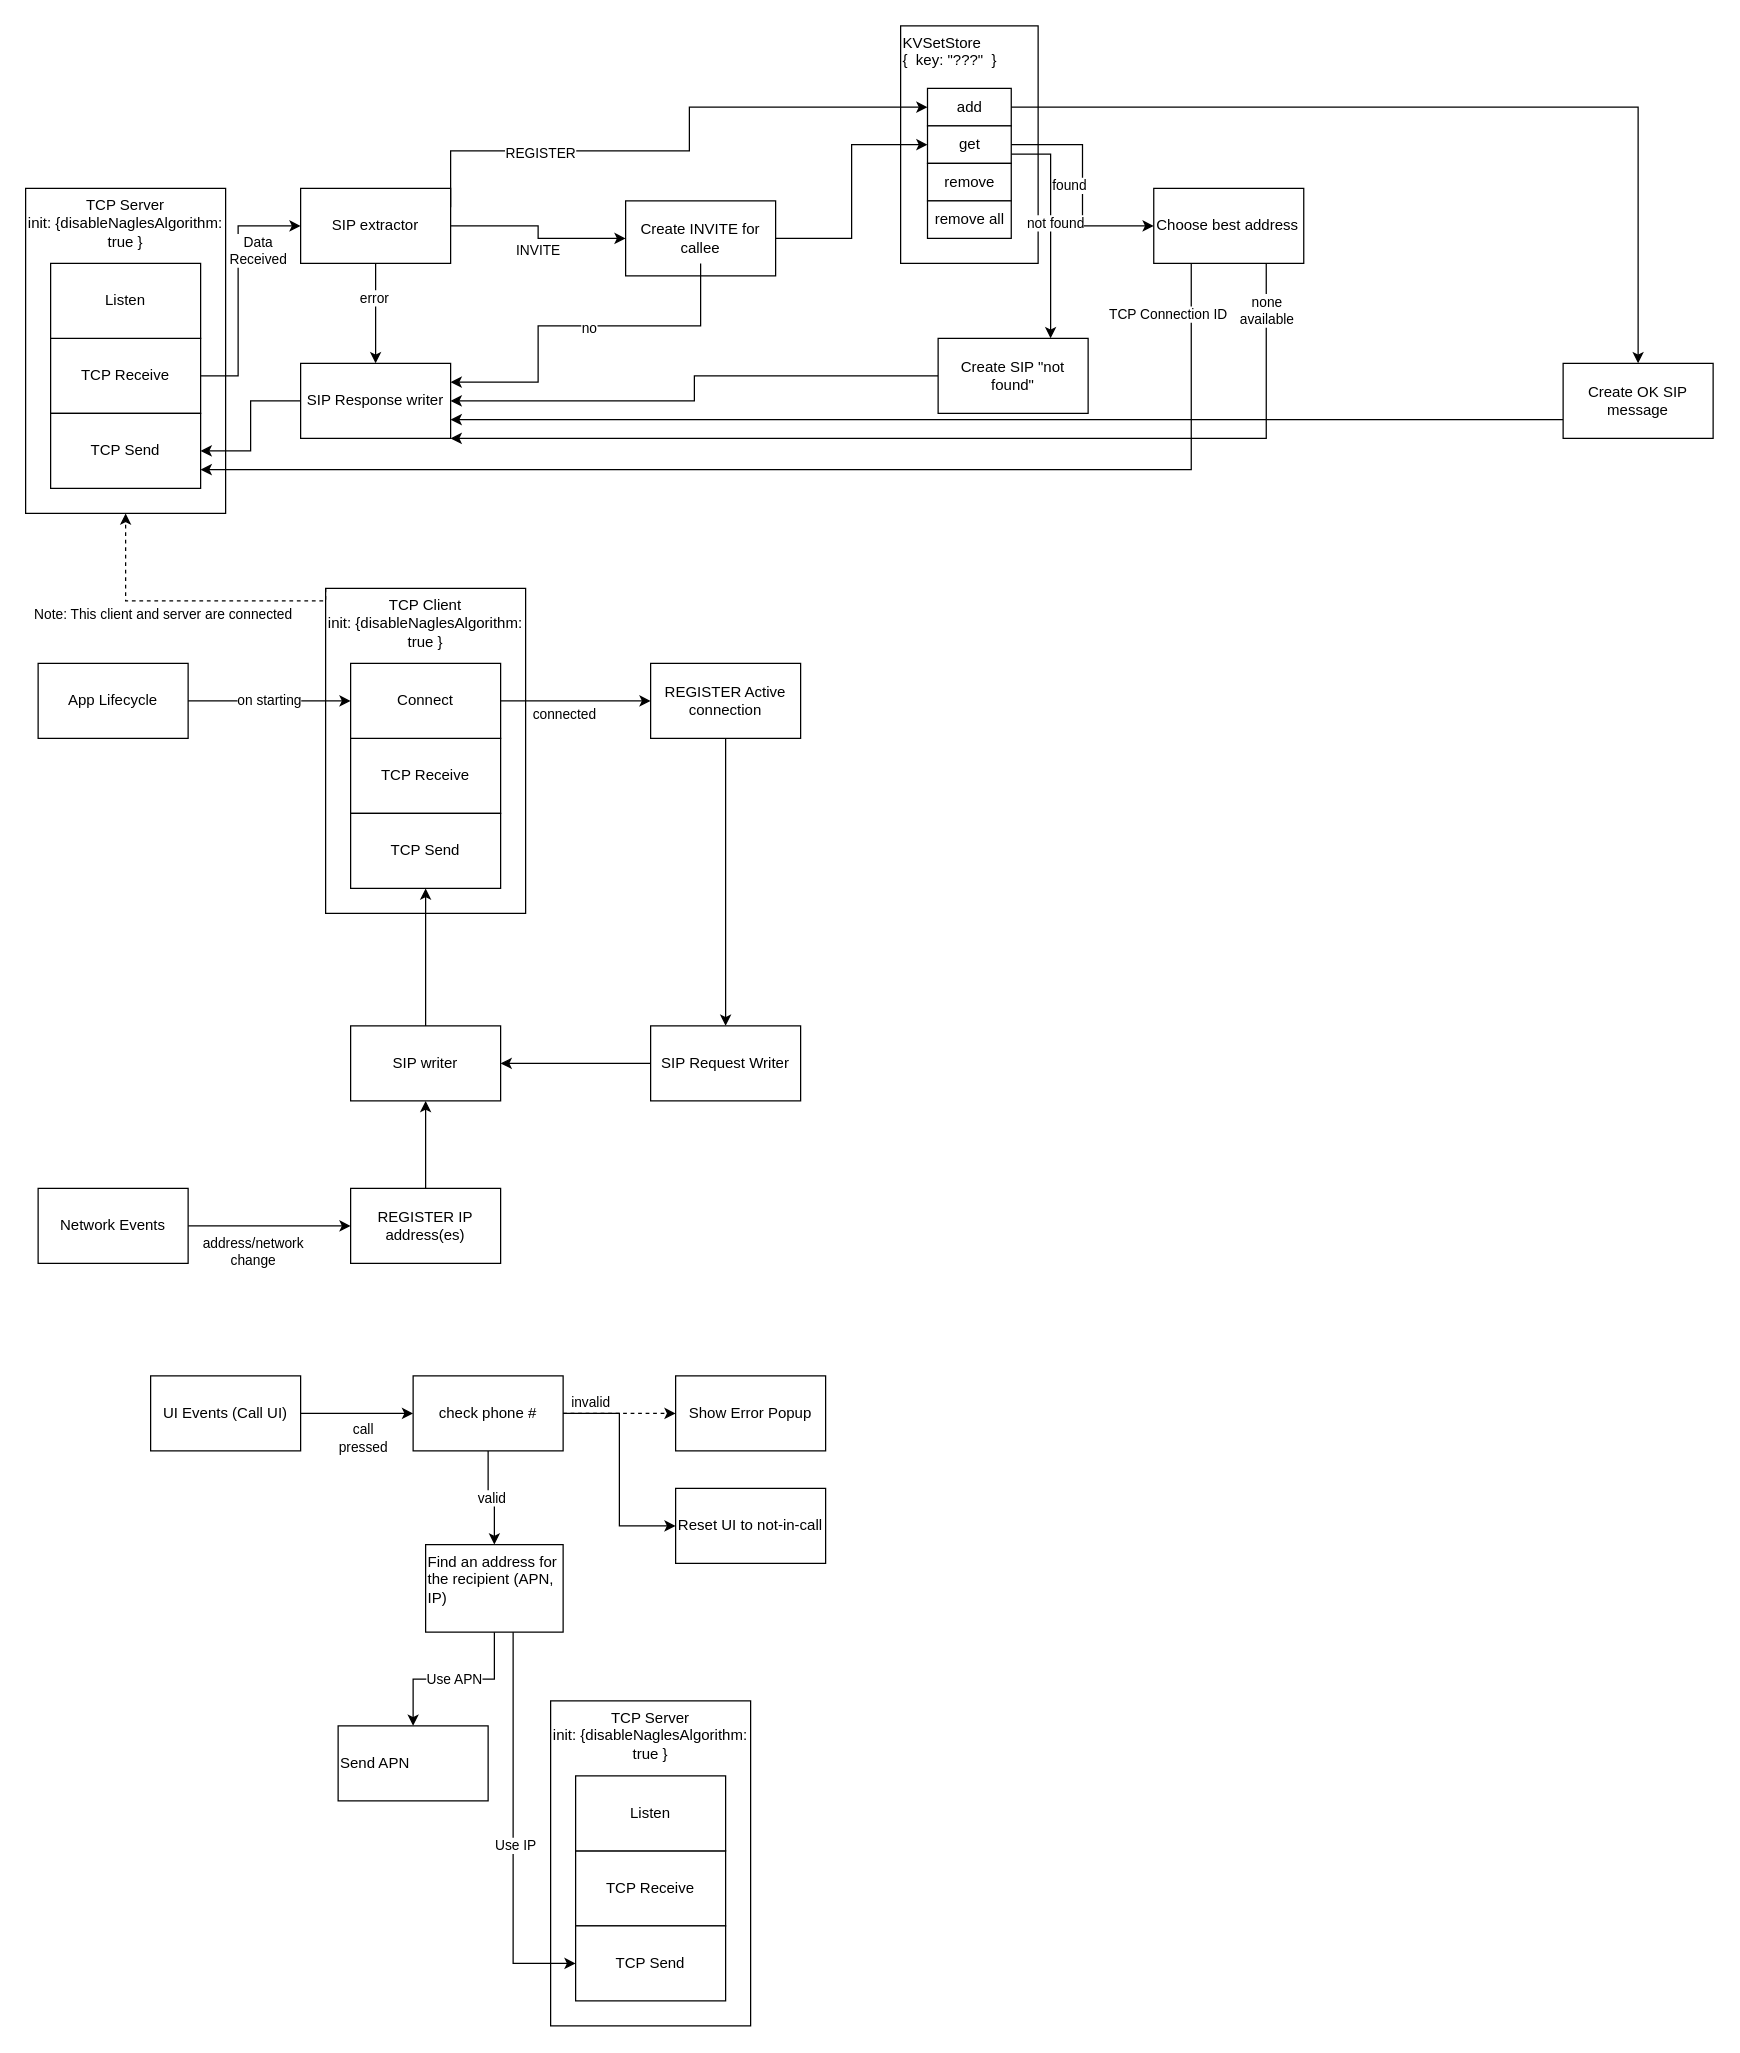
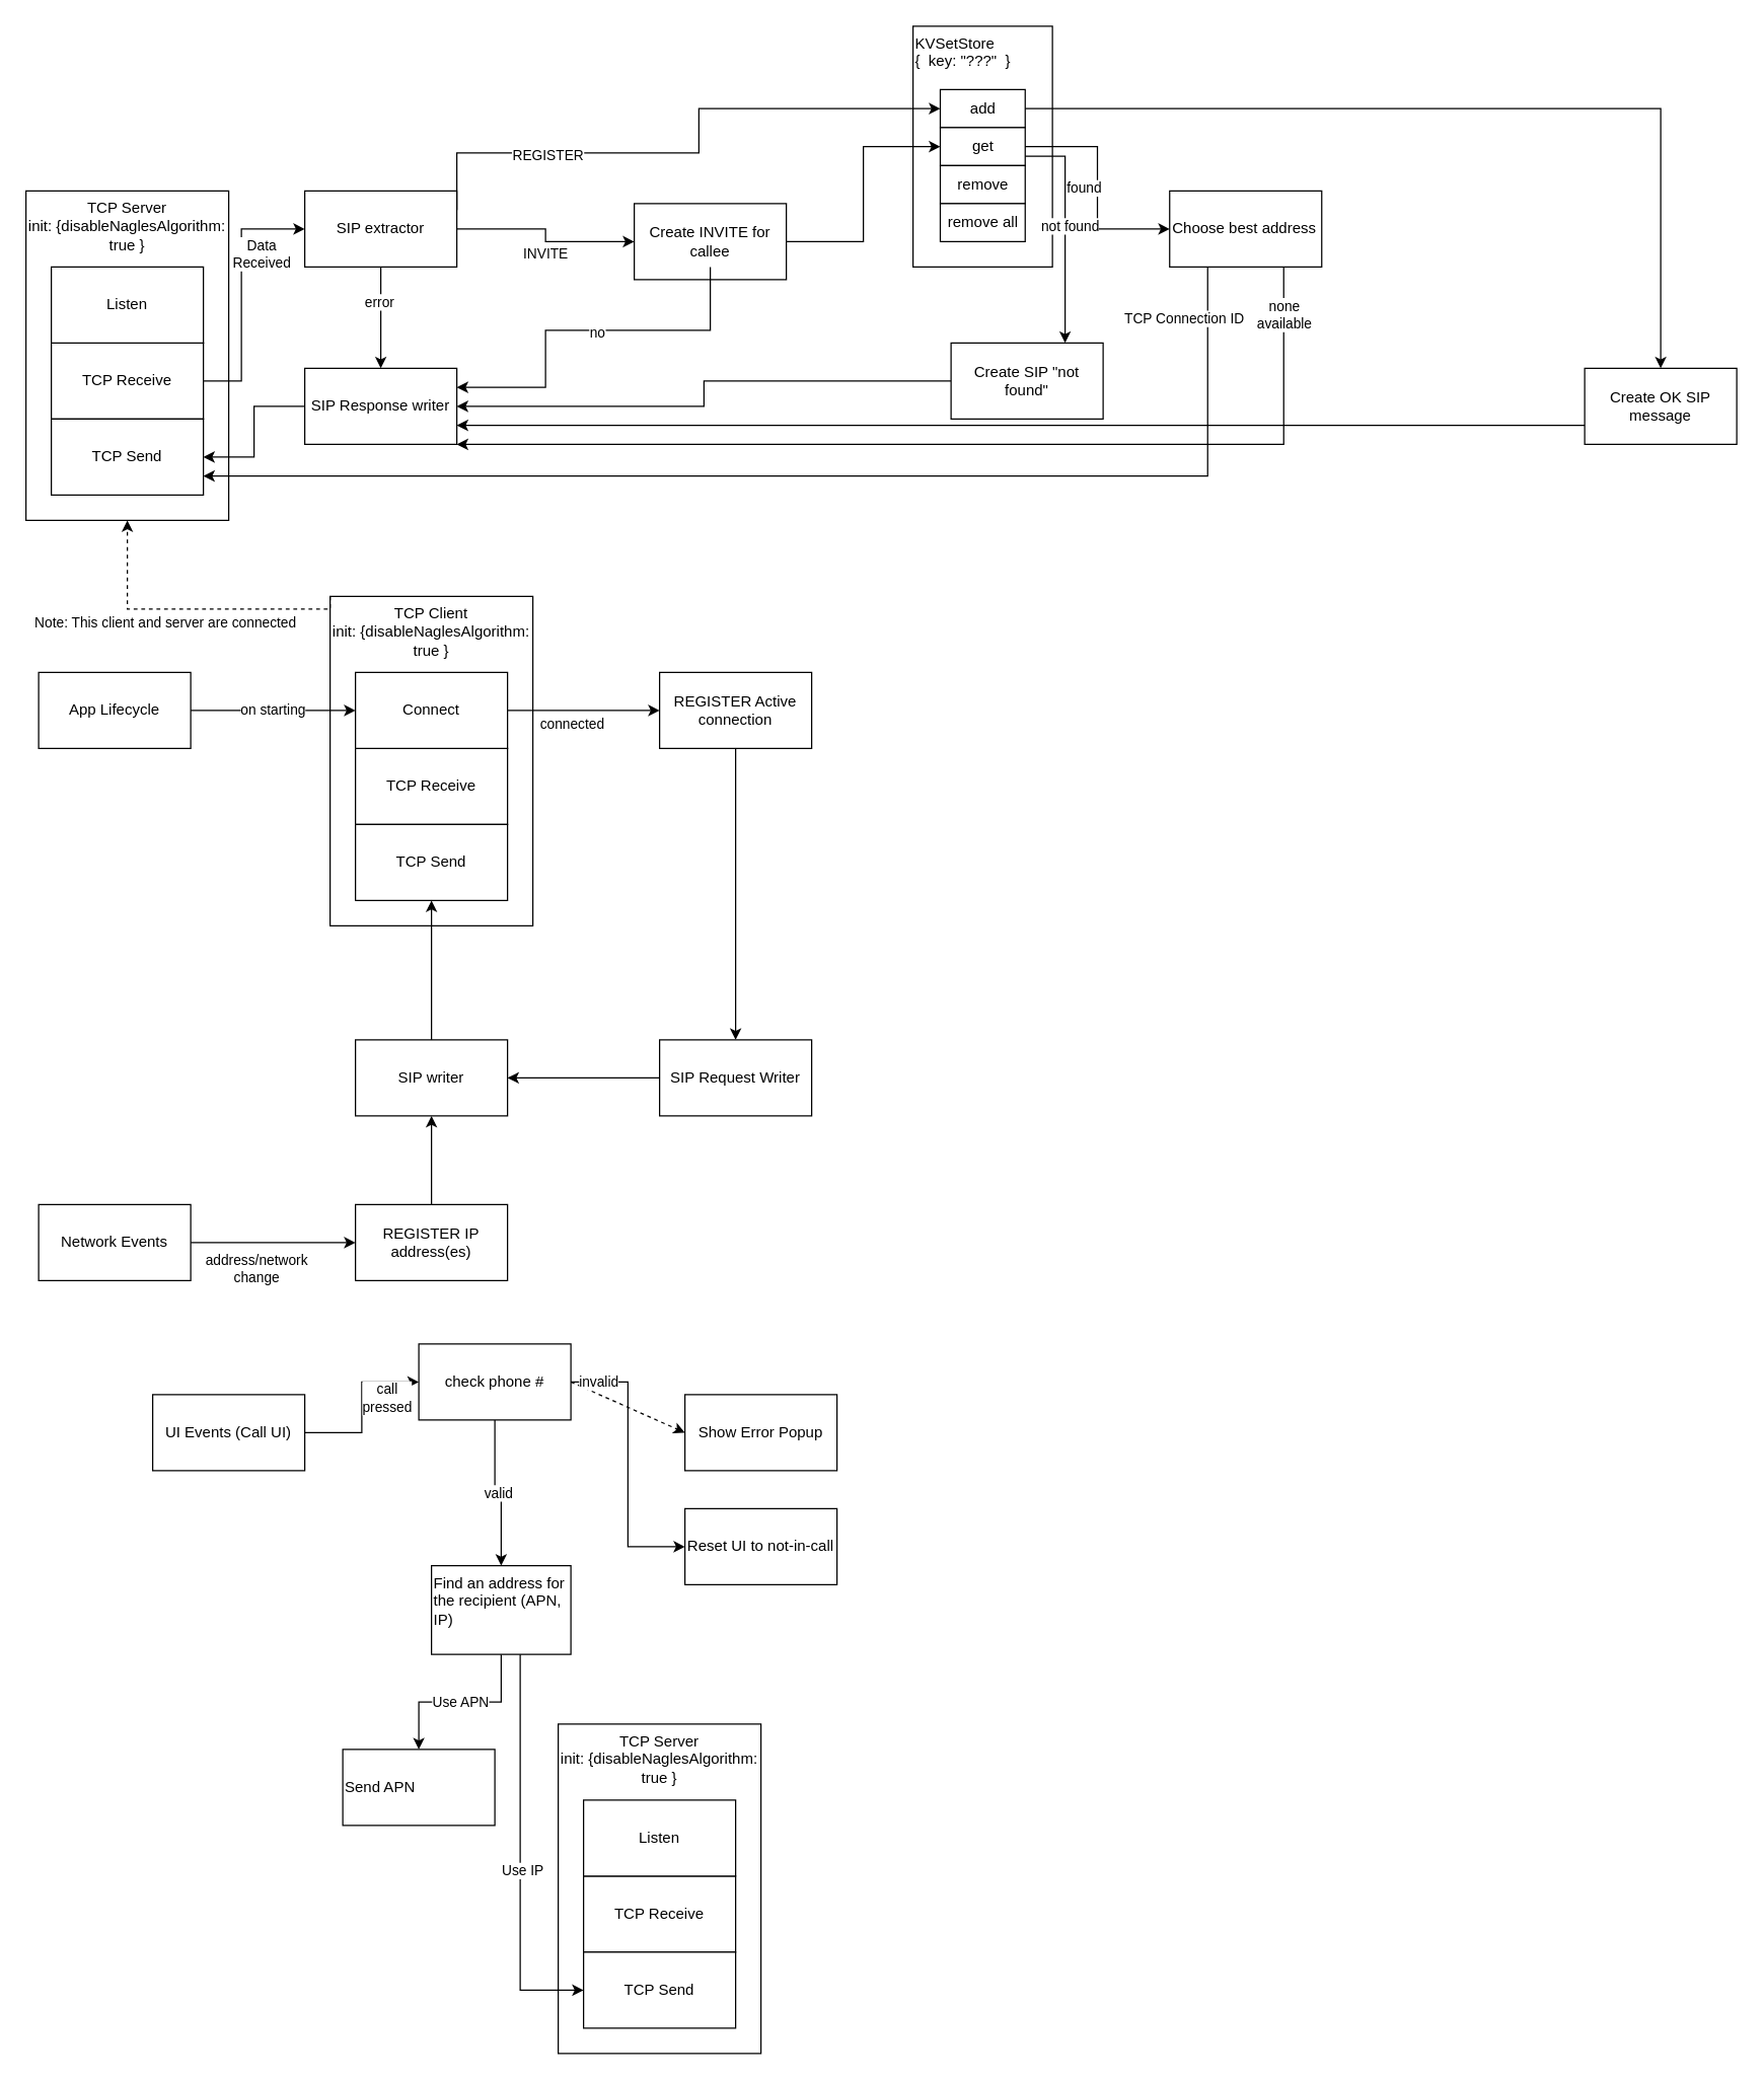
- <mxCell id="18" value="check phone #" style="rounded=0;whiteSpace=wrap;html=1;" parent="1" vertex="1"><mxGeometry x="330" y="1100" width="120" height="60" as="geometry" /></mxCell>
+ <mxCell id="18" value="check phone #" style="rounded=0;whiteSpace=wrap;html=1;" parent="1" vertex="1"><mxGeometry x="330" y="1060" width="120" height="60" as="geometry" /></mxCell>
